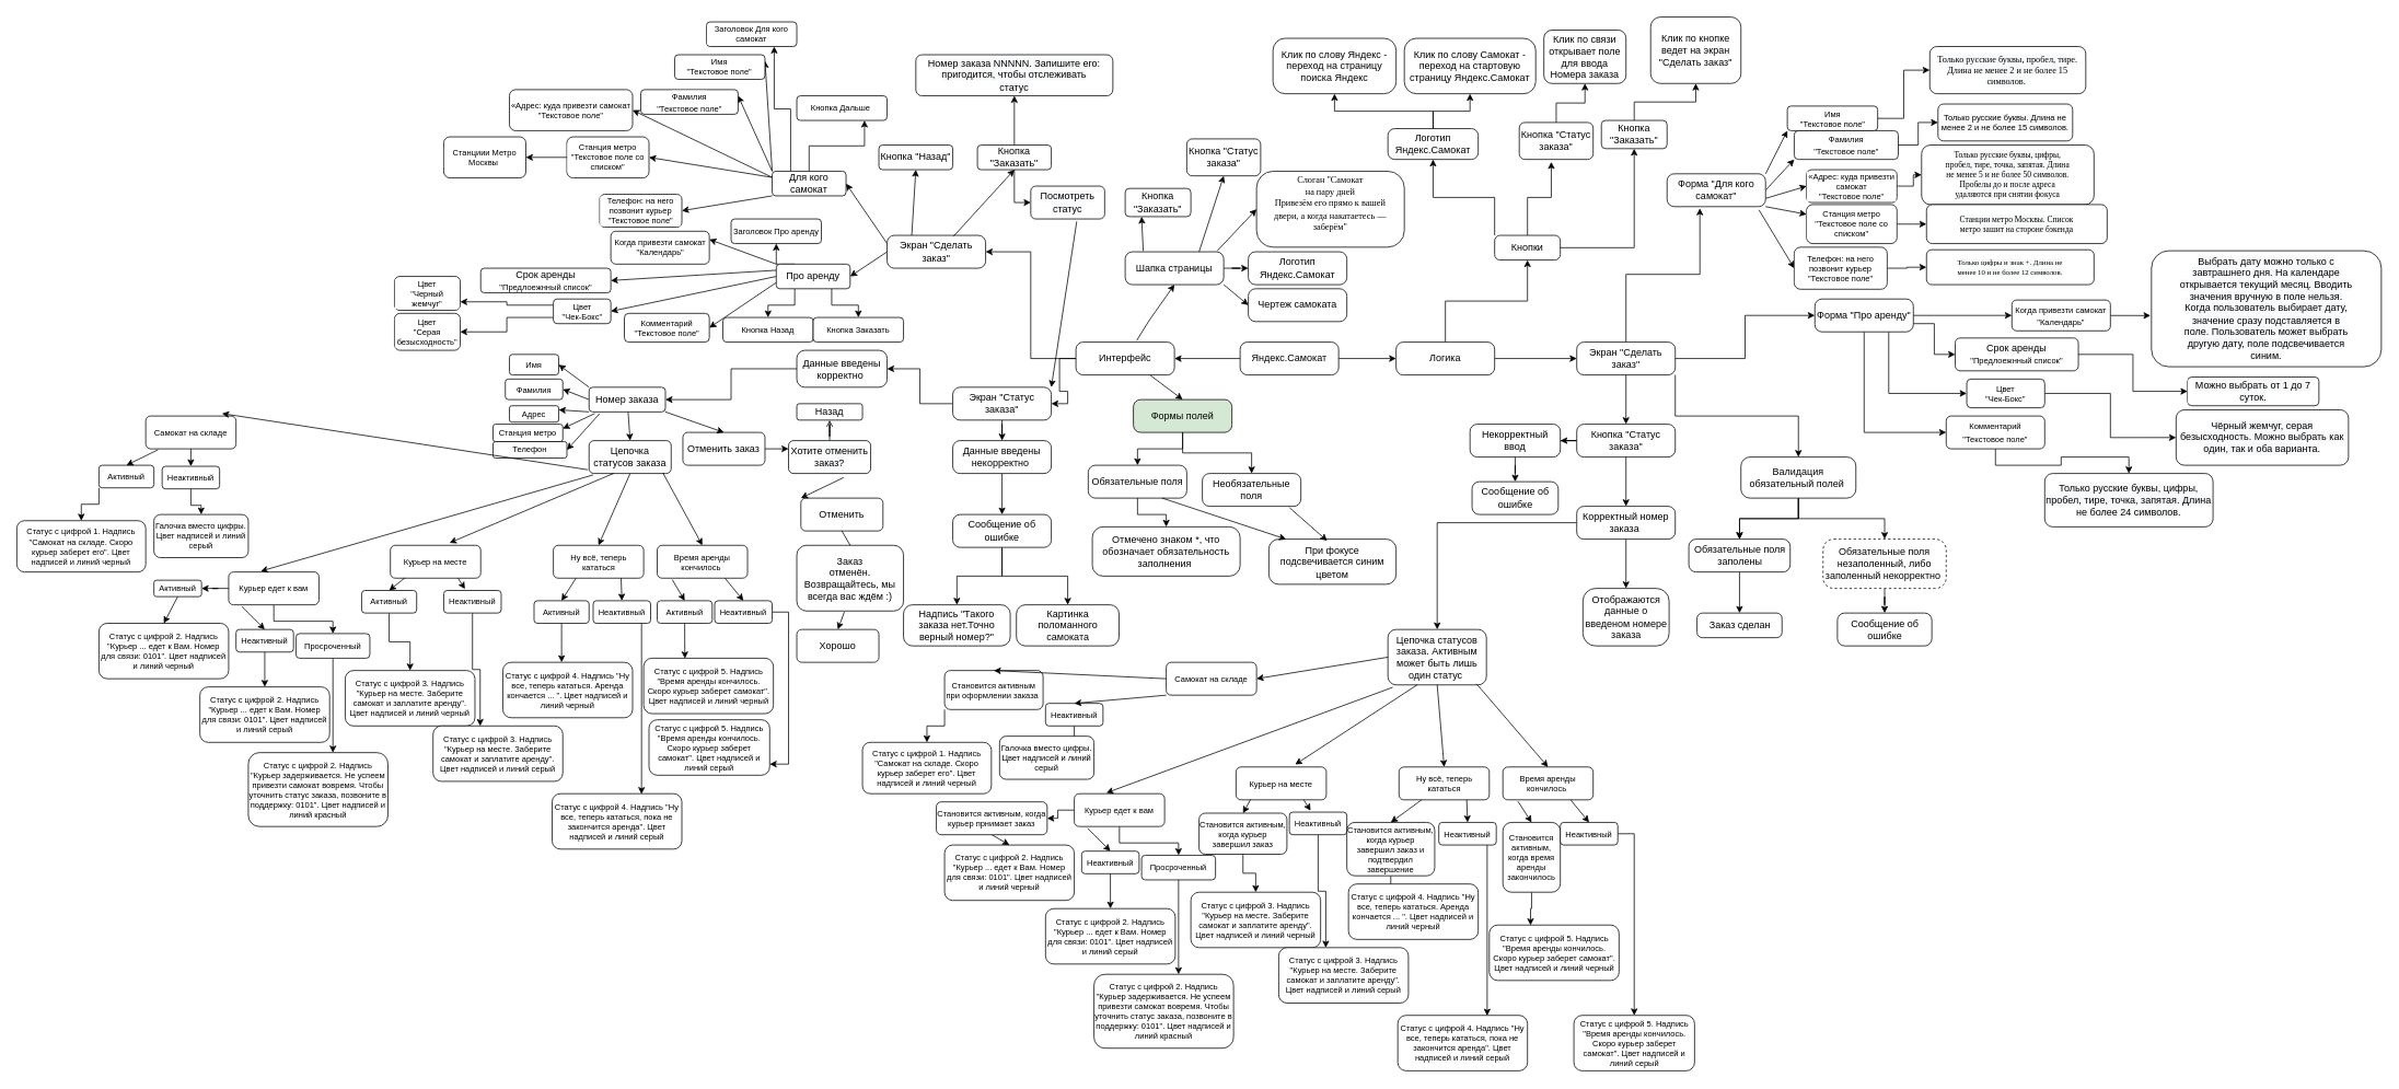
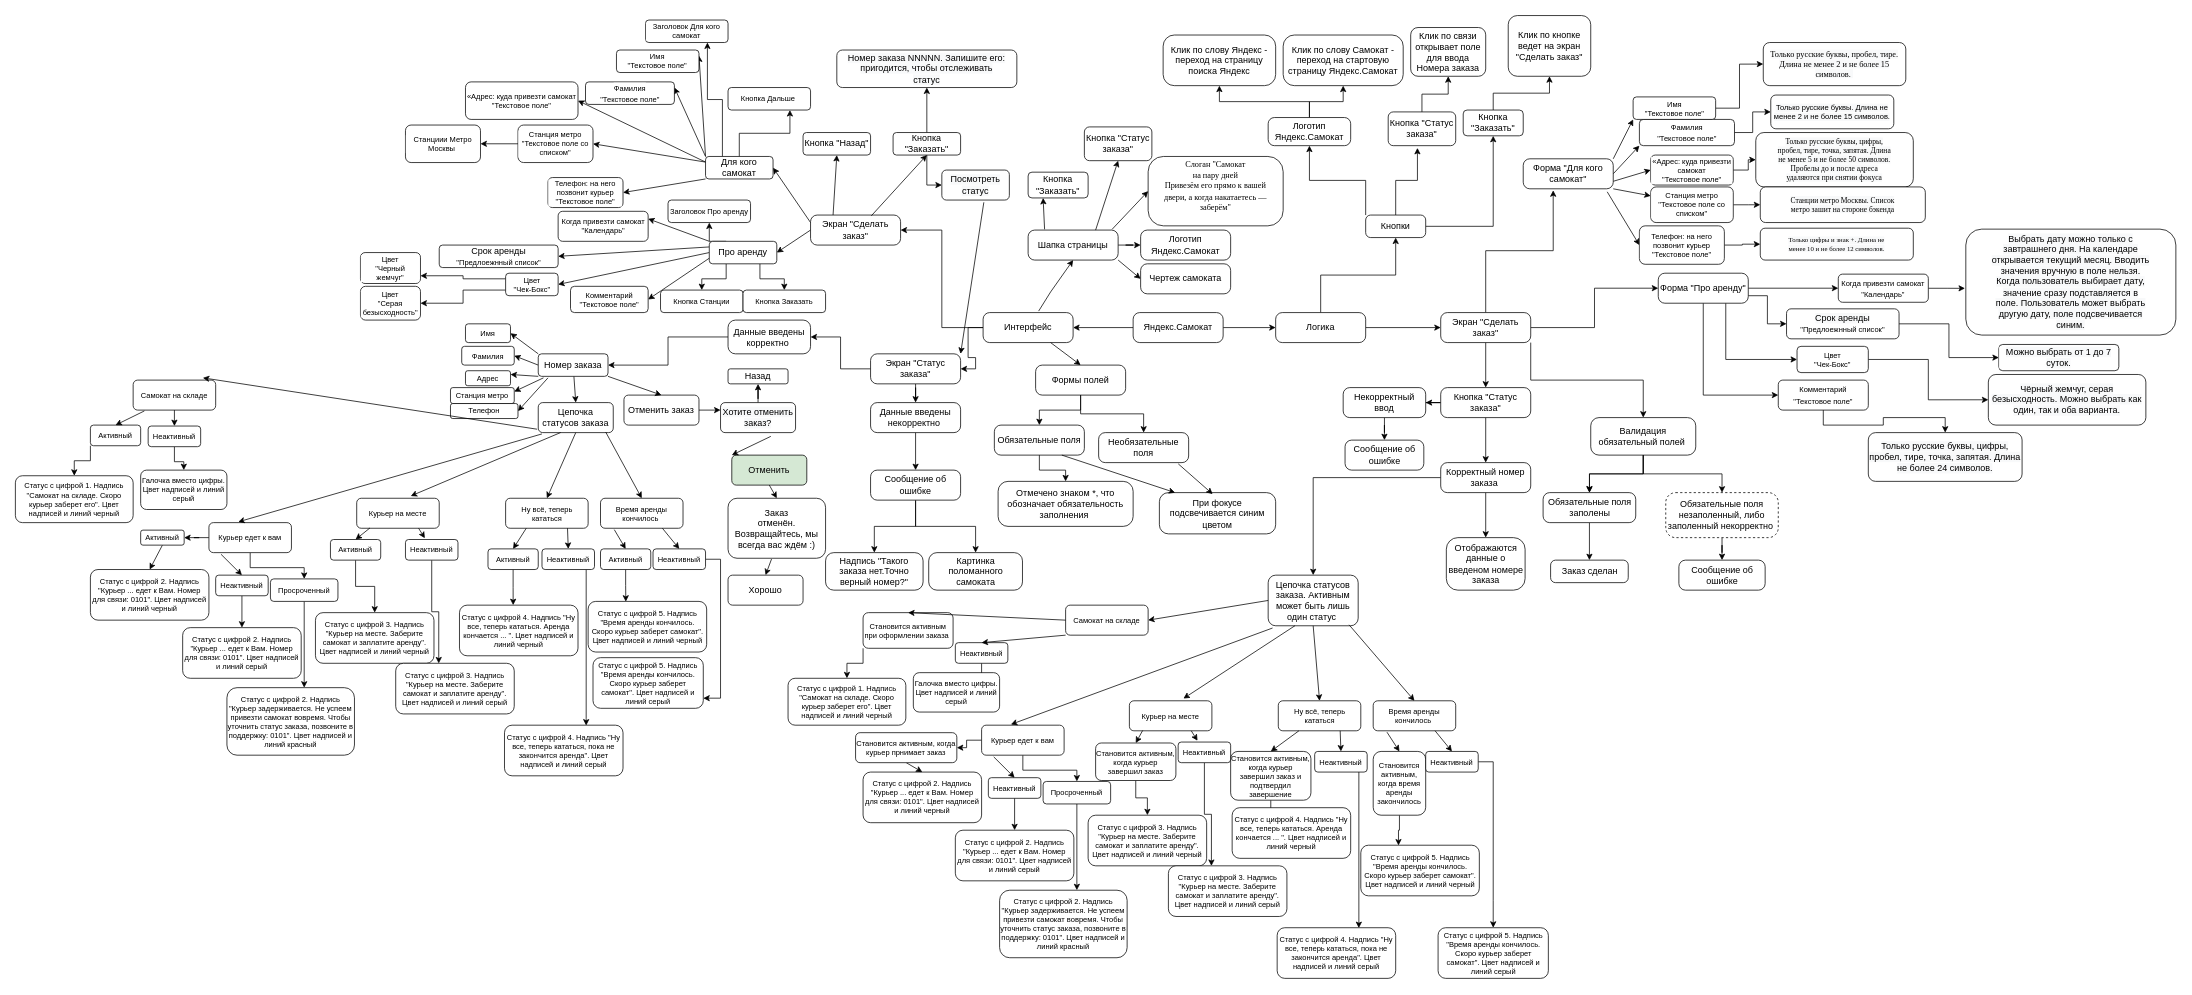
- <mxCell id="128" value="&lt;font style=&quot;font-size: 10px&quot;&gt;Кнопка Назад&lt;br&gt;&lt;/font&gt;" style="rounded=1;whiteSpace=wrap;html=1;labelBackgroundColor=#FFFFFF;fontSize=8;" parent="1" vertex="1"><mxGeometry x="880" y="386" width="110" height="30" as="geometry" /></mxCell>
+ <mxCell id="128" value="&lt;font style=&quot;font-size: 10px&quot;&gt;Кнопка Станции&lt;br&gt;&lt;/font&gt;" style="rounded=1;whiteSpace=wrap;html=1;labelBackgroundColor=#FFFFFF;fontSize=8;" parent="1" vertex="1"><mxGeometry x="880" y="386" width="110" height="30" as="geometry" /></mxCell>
- <mxCell id="171" value="Формы полей" style="rounded=1;whiteSpace=wrap;html=1;arcSize=22;fillColor=#d5e8d4;" parent="1" vertex="1"><mxGeometry x="1380" y="486" width="120" height="40" as="geometry" /></mxCell>
+ <mxCell id="171" value="Формы полей" style="rounded=1;whiteSpace=wrap;html=1;arcSize=22;" parent="1" vertex="1"><mxGeometry x="1380" y="486" width="120" height="40" as="geometry" /></mxCell>
- <mxCell id="77" style="edgeStyle=orthogonalEdgeStyle;rounded=0;orthogonalLoop=1;jettySize=auto;html=1;entryX=0.5;entryY=1;entryDx=0;entryDy=0;endArrow=open;" parent="1" source="78" target="80" edge="1"><mxGeometry relative="1" as="geometry" /></mxCell>
+ <mxCell id="77" style="edgeStyle=orthogonalEdgeStyle;rounded=0;orthogonalLoop=1;jettySize=auto;html=1;entryX=0.5;entryY=1;entryDx=0;entryDy=0;" parent="1" source="78" target="80" edge="1"><mxGeometry relative="1" as="geometry" /></mxCell>
- <mxCell id="81" value="Отменить" style="rounded=1;whiteSpace=wrap;html=1;" parent="1" vertex="1"><mxGeometry x="975" y="606" width="100" height="40" as="geometry" /></mxCell>
+ <mxCell id="81" value="Отменить" style="rounded=1;whiteSpace=wrap;html=1;fillColor=#d5e8d4;" parent="1" vertex="1"><mxGeometry x="975" y="606" width="100" height="40" as="geometry" /></mxCell>
- <mxCell id="85" style="edgeStyle=none;rounded=0;orthogonalLoop=1;jettySize=auto;html=1;exitX=0.5;exitY=1;exitDx=0;exitDy=0;entryX=0.5;entryY=0;entryDx=0;entryDy=0;fontColor=#000000;endArrow=none;" parent="1" source="81" target="83" edge="1"><mxGeometry relative="1" as="geometry"><mxPoint x="1060" y="691" as="targetPoint" /><mxPoint x="1087" y="656" as="sourcePoint" /></mxGeometry></mxCell>
+ <mxCell id="85" style="edgeStyle=none;rounded=0;orthogonalLoop=1;jettySize=auto;html=1;exitX=0.5;exitY=1;exitDx=0;exitDy=0;entryX=0.5;entryY=0;entryDx=0;entryDy=0;fontColor=#000000;" parent="1" source="81" target="83" edge="1"><mxGeometry relative="1" as="geometry"><mxPoint x="1060" y="691" as="targetPoint" /><mxPoint x="1087" y="656" as="sourcePoint" /></mxGeometry></mxCell>
